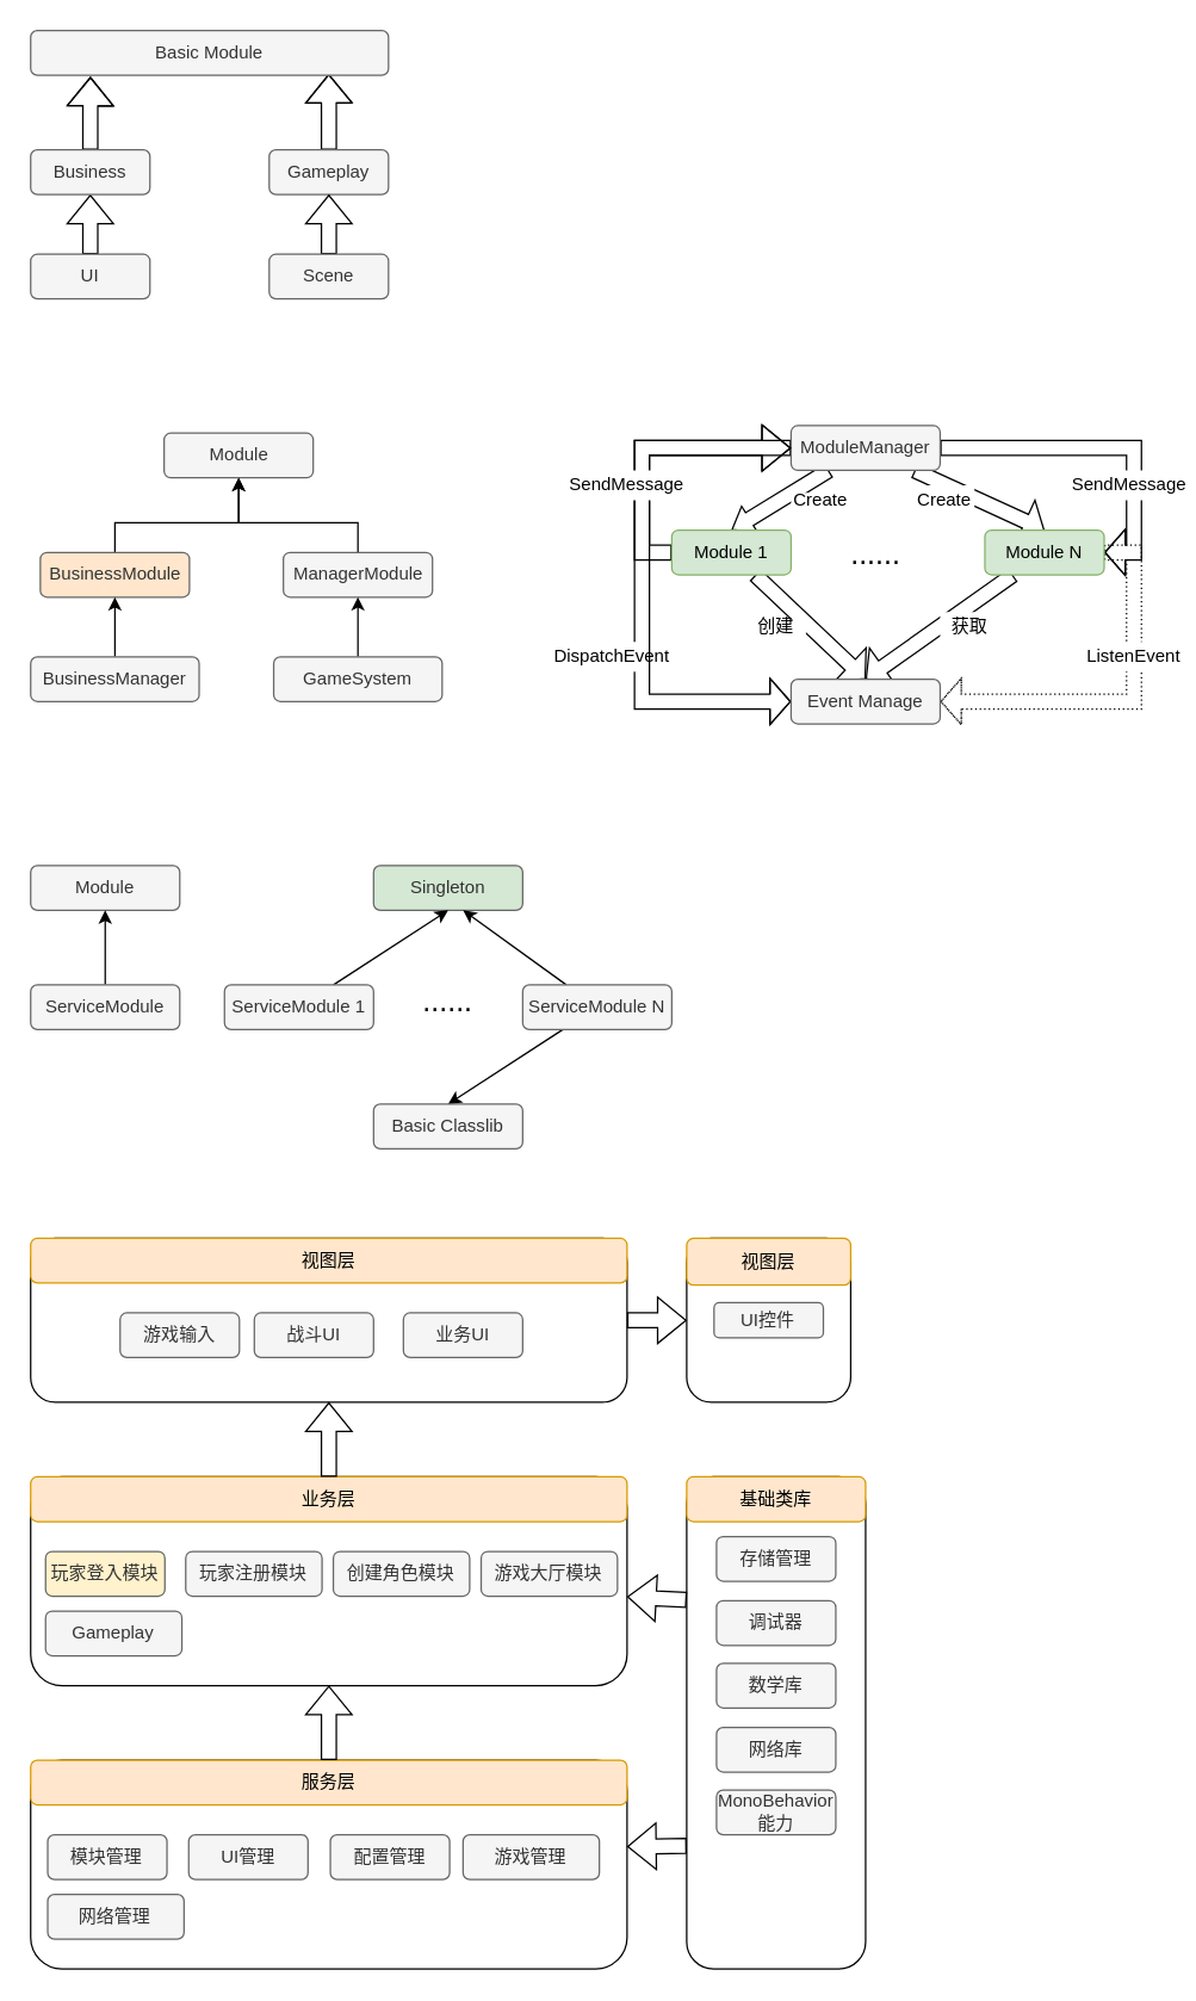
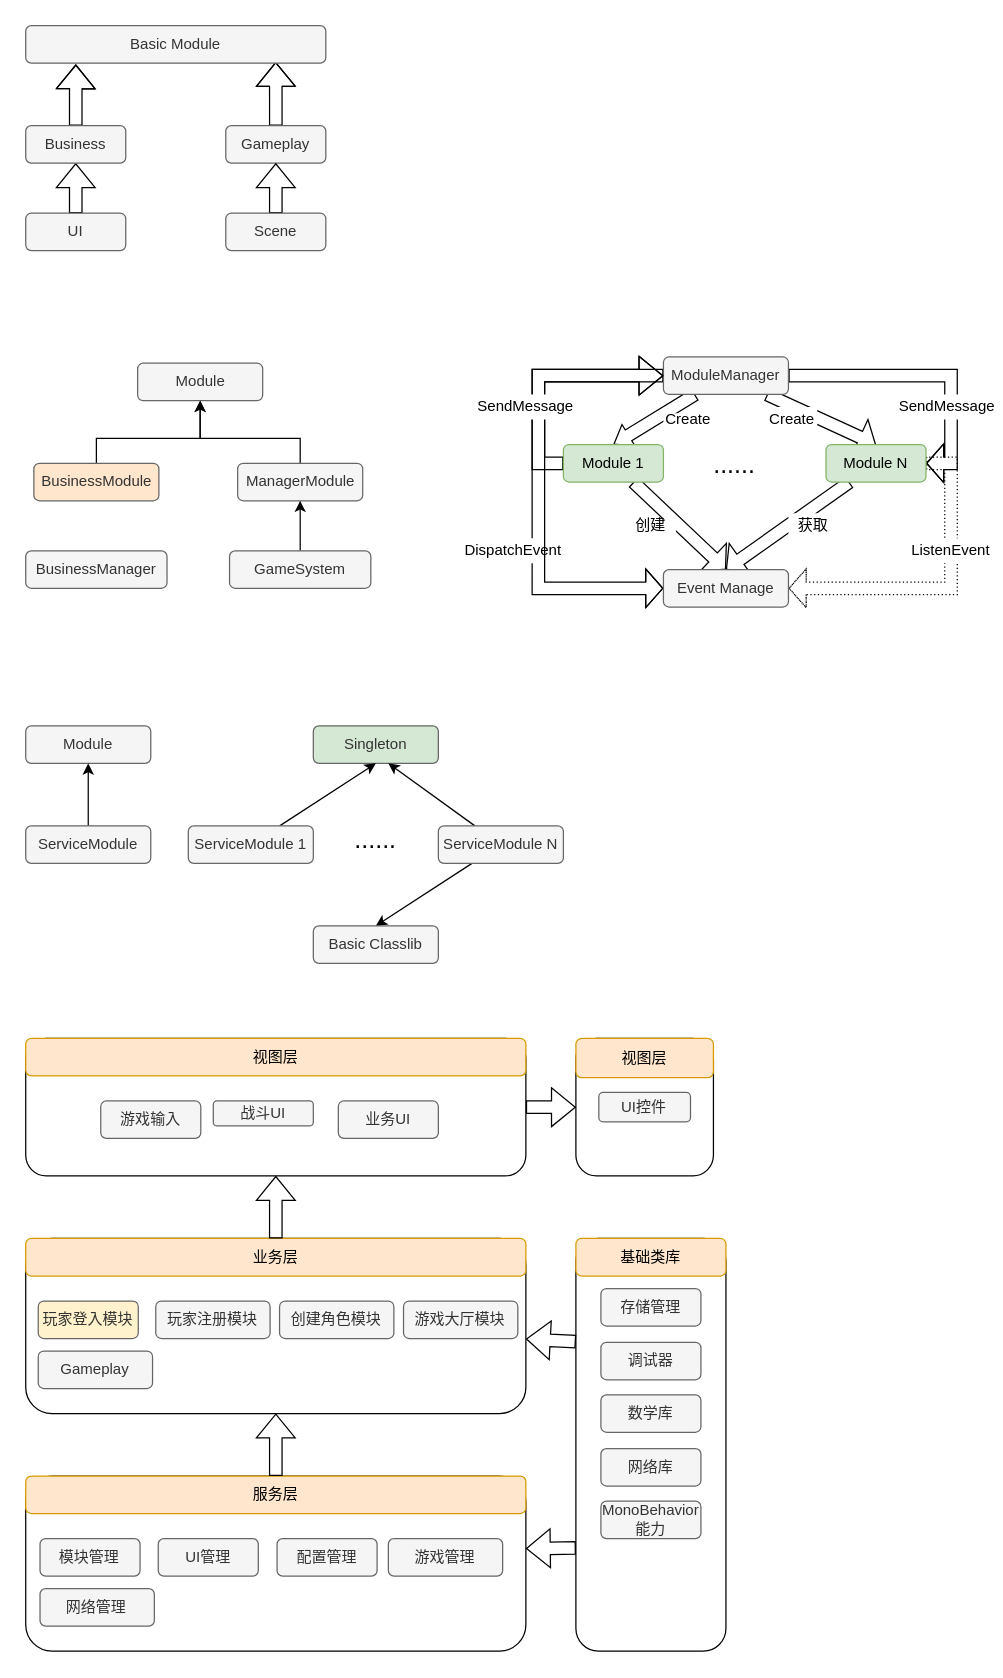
- <mxCell id="67" style="edgeStyle=orthogonalEdgeStyle;rounded=0;orthogonalLoop=1;jettySize=auto;html=1;entryX=0.5;entryY=1;entryDx=0;entryDy=0;" edge="1" parent="1" source="68" target="66"><mxGeometry relative="1" as="geometry" /></mxCell>
- <mxCell id="6" value="战斗UI" style="rounded=1;whiteSpace=wrap;html=1;fillColor=#f5f5f5;strokeColor=#666666;fontColor=#333333;" parent="1" vertex="1"><mxGeometry x="170" y="880" width="80" height="30" as="geometry" /></mxCell>
+ <mxCell id="6" value="战斗UI" style="rounded=1;whiteSpace=wrap;html=1;fillColor=#f5f5f5;strokeColor=#666666;fontColor=#333333;" parent="1" vertex="1"><mxGeometry x="170" y="880" width="80" height="20" as="geometry" /></mxCell>
